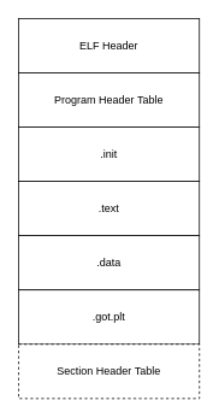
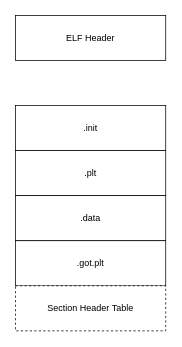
- <mxCell id="4" value="Program Header Table" style="rounded=0;whiteSpace=wrap;html=1;" vertex="1" parent="1"><mxGeometry x="20" y="80" width="200" height="60" as="geometry" /></mxCell>
- <mxCell id="5" value=".text" style="rounded=0;whiteSpace=wrap;html=1;" vertex="1" parent="1"><mxGeometry x="20" y="200" width="200" height="60" as="geometry" /></mxCell>
+ <mxCell id="5" value=".plt" style="rounded=0;whiteSpace=wrap;html=1;" vertex="1" parent="1"><mxGeometry x="20" y="200" width="200" height="60" as="geometry" /></mxCell>
